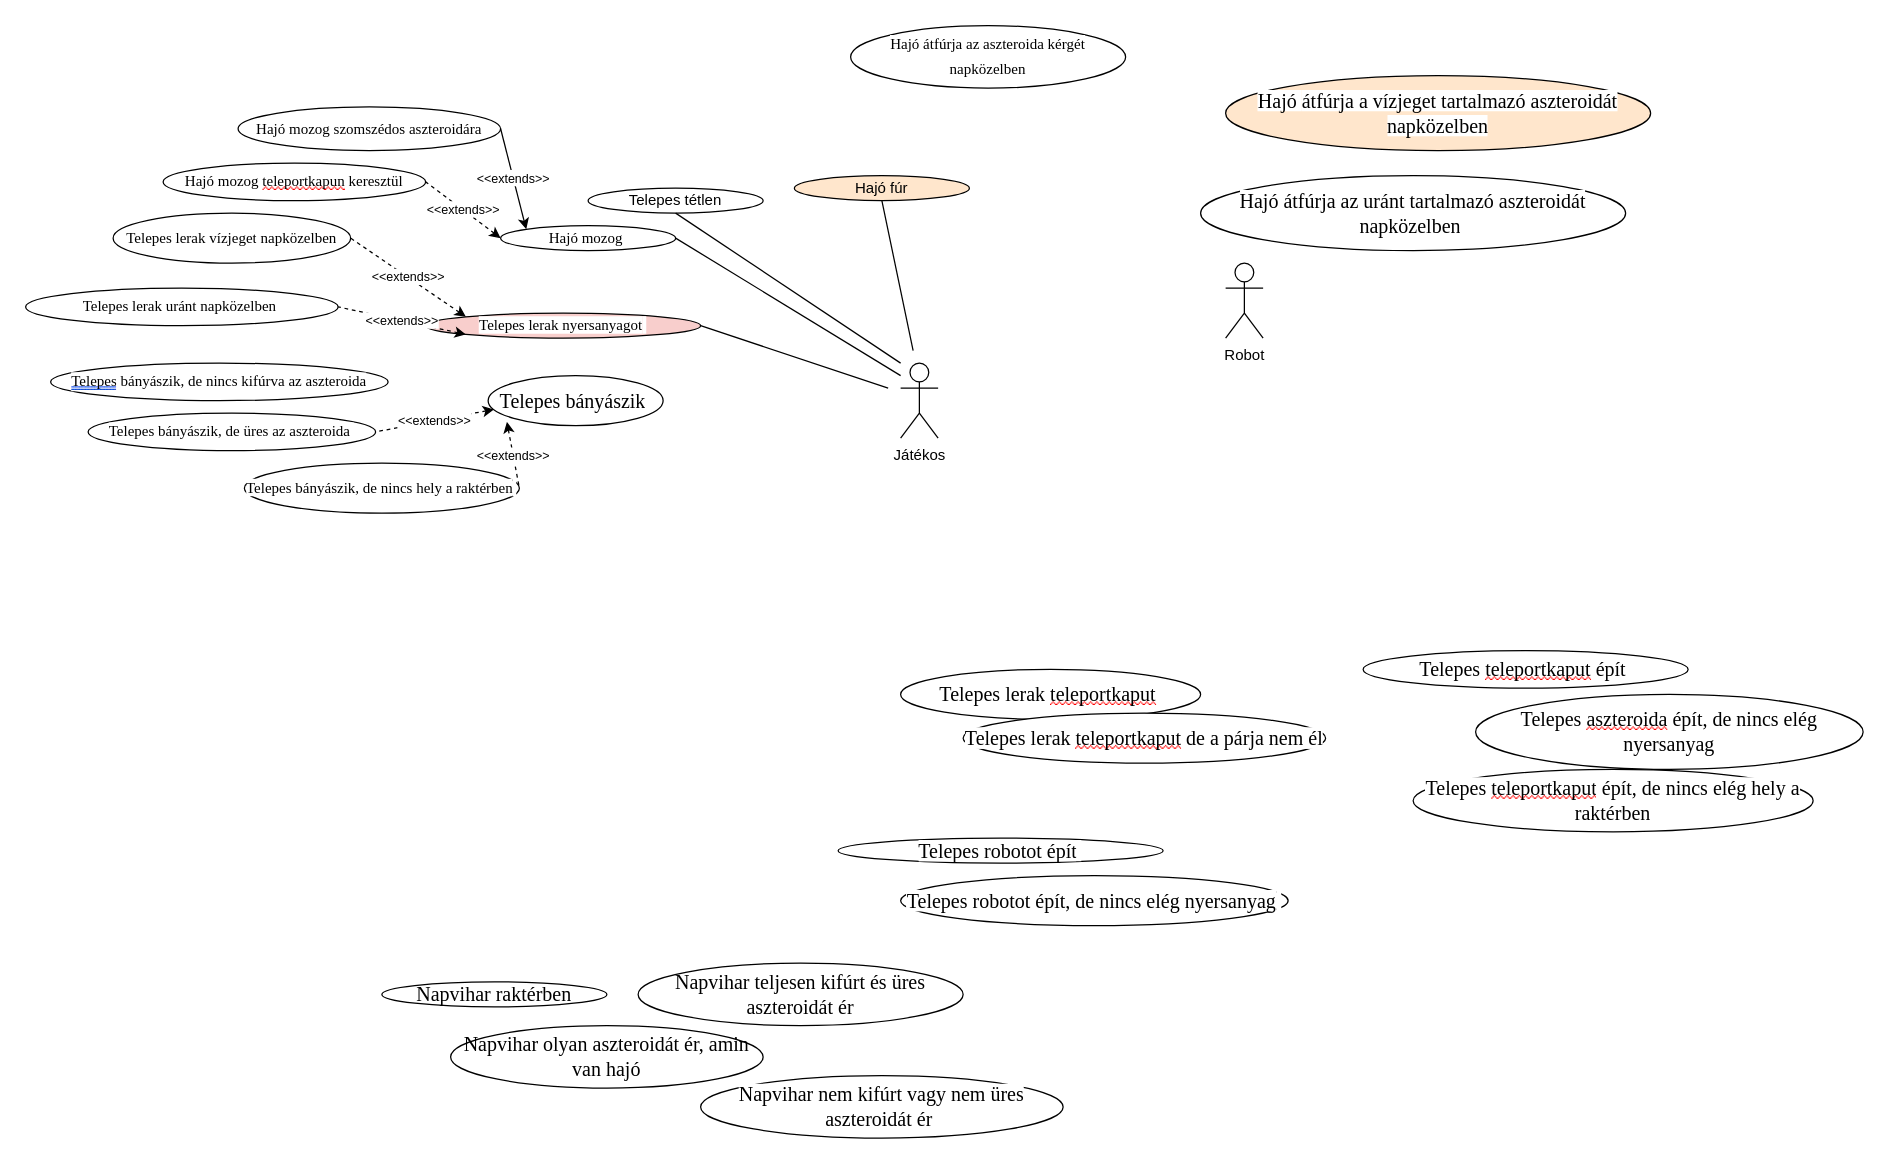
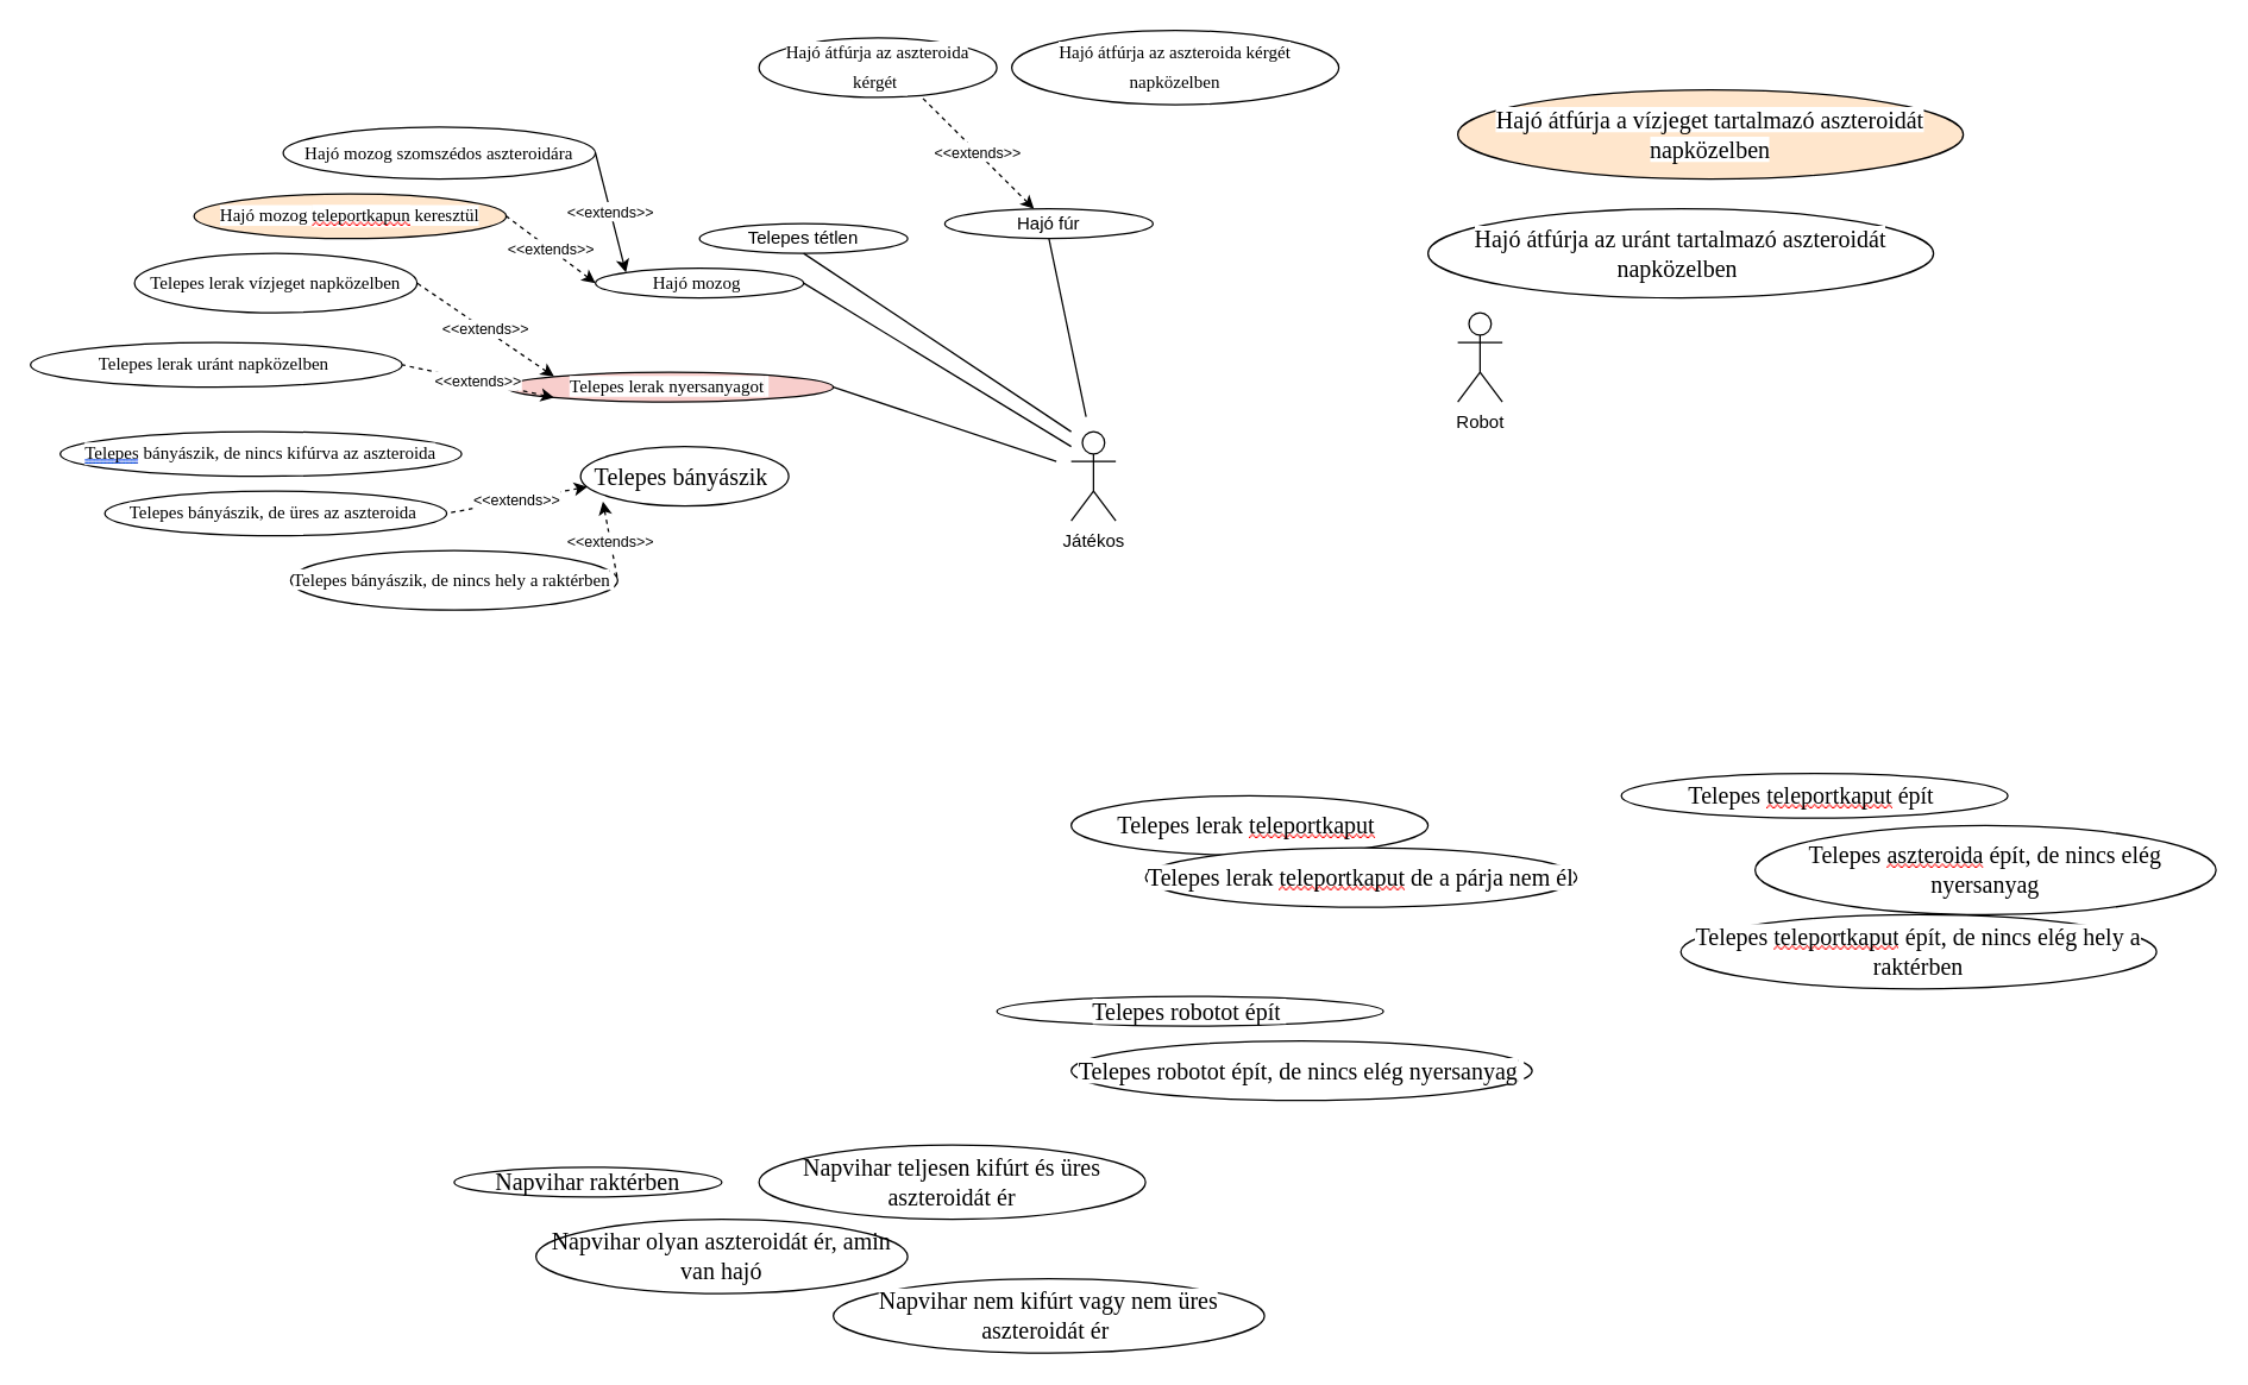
+ <mxCell id="20" value="&lt;font style=&quot;font-size: 12px&quot;&gt;&lt;span lang=&quot;HU-HU&quot; class=&quot;TextRun SCXW251408010 BCX0&quot; style=&quot;margin: 0px ; padding: 0px ; text-align: left ; background-color: rgb(255 , 255 , 255) ; line-height: 19.425px ; font-family: &amp;#34;times new roman&amp;#34; , &amp;#34;times new roman_embeddedfont&amp;#34; , &amp;#34;times new roman_msfontservice&amp;#34; , serif&quot;&gt;Hajó&amp;nbsp;&lt;/span&gt;&lt;span lang=&quot;HU-HU&quot; class=&quot;TextRun SCXW251408010 BCX0&quot; style=&quot;margin: 0px ; padding: 0px ; text-align: left ; background-color: rgb(255 , 255 , 255) ; line-height: 19.425px ; font-family: &amp;#34;times new roman&amp;#34; , &amp;#34;times new roman_embeddedfont&amp;#34; , &amp;#34;times new roman_msfontservice&amp;#34; , serif&quot;&gt;átfúrja az aszteroida kérgét&lt;/span&gt;&lt;span class=&quot;EOP SCXW251408010 BCX0&quot; style=&quot;margin: 0px ; padding: 0px ; text-align: left ; background-color: rgb(255 , 255 , 255) ; line-height: 19.425px ; font-family: &amp;#34;times new roman&amp;#34; , &amp;#34;times new roman_embeddedfont&amp;#34; , &amp;#34;times new roman_msfontservice&amp;#34; , serif&quot;&gt;&amp;nbsp;&lt;/span&gt;&lt;/font&gt;" style="ellipse;whiteSpace=wrap;html=1;" vertex="1" parent="1"><mxGeometry x="510" y="25" width="160" height="40" as="geometry" /></mxCell>
+ <mxCell id="32" value="&lt;font style=&quot;font-size: 10px&quot;&gt;&amp;lt;&amp;lt;extends&amp;gt;&amp;gt;&lt;/font&gt;" style="endArrow=none;html=1;entryX=0.679;entryY=0.978;entryDx=0;entryDy=0;entryPerimeter=0;dashed=1;startArrow=classic;startFill=1;" edge="1" parent="1" source="5" target="20"><mxGeometry width="50" height="50" relative="1" as="geometry"><mxPoint x="740" y="290" as="sourcePoint" /><mxPoint x="715" y="170" as="targetPoint" /></mxGeometry></mxCell>
- <mxCell id="10" value="&lt;font style=&quot;font-size: 12px&quot;&gt;&lt;span lang=&quot;HU-HU&quot; class=&quot;TextRun SCXW112848725 BCX0&quot; style=&quot;margin: 0px ; padding: 0px ; text-align: left ; background-color: rgb(255 , 255 , 255) ; line-height: 19.425px ; font-family: &amp;#34;times new roman&amp;#34; , &amp;#34;times new roman_embeddedfont&amp;#34; , &amp;#34;times new roman_msfontservice&amp;#34; , serif&quot;&gt;Hajó mozog&amp;nbsp;&lt;/span&gt;&lt;span lang=&quot;HU-HU&quot; class=&quot;TextRun SCXW112848725 BCX0&quot; style=&quot;margin: 0px ; padding: 0px ; text-align: left ; background-color: rgb(255 , 255 , 255) ; line-height: 19.425px ; font-family: &amp;#34;times new roman&amp;#34; , &amp;#34;times new roman_embeddedfont&amp;#34; , &amp;#34;times new roman_msfontservice&amp;#34; , serif&quot;&gt;&lt;span class=&quot;SpellingError SCXW112848725 BCX0&quot; style=&quot;margin: 0px ; padding: 0px ; background-repeat: repeat-x ; background-position: left bottom ; background-image: url(&amp;#34;data:image/gif;base64,R0lGODlhBQAEAJECAP////8AAAAAAAAAACH5BAEAAAIALAAAAAAFAAQAAAIIlGAXCCHrTCgAOw==&amp;#34;) ; border-bottom: 1px solid transparent ; background-color: inherit&quot;&gt;teleportkapun&lt;/span&gt;&lt;/span&gt;&lt;span lang=&quot;HU-HU&quot; class=&quot;TextRun SCXW112848725 BCX0&quot; style=&quot;margin: 0px ; padding: 0px ; text-align: left ; background-color: rgb(255 , 255 , 255) ; line-height: 19.425px ; font-family: &amp;#34;times new roman&amp;#34; , &amp;#34;times new roman_embeddedfont&amp;#34; , &amp;#34;times new roman_msfontservice&amp;#34; , serif&quot;&gt;&amp;nbsp;keresztül&lt;/span&gt;&lt;/font&gt;" style="ellipse;whiteSpace=wrap;html=1;" vertex="1" parent="1"><mxGeometry x="130" y="130" width="210" height="30" as="geometry" /></mxCell>
+ <mxCell id="10" value="&lt;font style=&quot;font-size: 12px&quot;&gt;&lt;span lang=&quot;HU-HU&quot; class=&quot;TextRun SCXW112848725 BCX0&quot; style=&quot;margin: 0px ; padding: 0px ; text-align: left ; background-color: rgb(255 , 255 , 255) ; line-height: 19.425px ; font-family: &amp;#34;times new roman&amp;#34; , &amp;#34;times new roman_embeddedfont&amp;#34; , &amp;#34;times new roman_msfontservice&amp;#34; , serif&quot;&gt;Hajó mozog&amp;nbsp;&lt;/span&gt;&lt;span lang=&quot;HU-HU&quot; class=&quot;TextRun SCXW112848725 BCX0&quot; style=&quot;margin: 0px ; padding: 0px ; text-align: left ; background-color: rgb(255 , 255 , 255) ; line-height: 19.425px ; font-family: &amp;#34;times new roman&amp;#34; , &amp;#34;times new roman_embeddedfont&amp;#34; , &amp;#34;times new roman_msfontservice&amp;#34; , serif&quot;&gt;&lt;span class=&quot;SpellingError SCXW112848725 BCX0&quot; style=&quot;margin: 0px ; padding: 0px ; background-repeat: repeat-x ; background-position: left bottom ; background-image: url(&amp;#34;data:image/gif;base64,R0lGODlhBQAEAJECAP////8AAAAAAAAAACH5BAEAAAIALAAAAAAFAAQAAAIIlGAXCCHrTCgAOw==&amp;#34;) ; border-bottom: 1px solid transparent ; background-color: inherit&quot;&gt;teleportkapun&lt;/span&gt;&lt;/span&gt;&lt;span lang=&quot;HU-HU&quot; class=&quot;TextRun SCXW112848725 BCX0&quot; style=&quot;margin: 0px ; padding: 0px ; text-align: left ; background-color: rgb(255 , 255 , 255) ; line-height: 19.425px ; font-family: &amp;#34;times new roman&amp;#34; , &amp;#34;times new roman_embeddedfont&amp;#34; , &amp;#34;times new roman_msfontservice&amp;#34; , serif&quot;&gt;&amp;nbsp;keresztül&lt;/span&gt;&lt;/font&gt;" style="ellipse;whiteSpace=wrap;html=1;fillColor=#ffe6cc;" vertex="1" parent="1"><mxGeometry x="130" y="130" width="210" height="30" as="geometry" /></mxCell>
- <mxCell id="5" value="Hajó fúr" style="ellipse;whiteSpace=wrap;html=1;fillColor=#ffe6cc;" vertex="1" parent="1"><mxGeometry x="635" y="140" width="140" height="20" as="geometry" /></mxCell>
+ <mxCell id="5" value="Hajó fúr" style="ellipse;whiteSpace=wrap;html=1;" vertex="1" parent="1"><mxGeometry x="635" y="140" width="140" height="20" as="geometry" /></mxCell>
